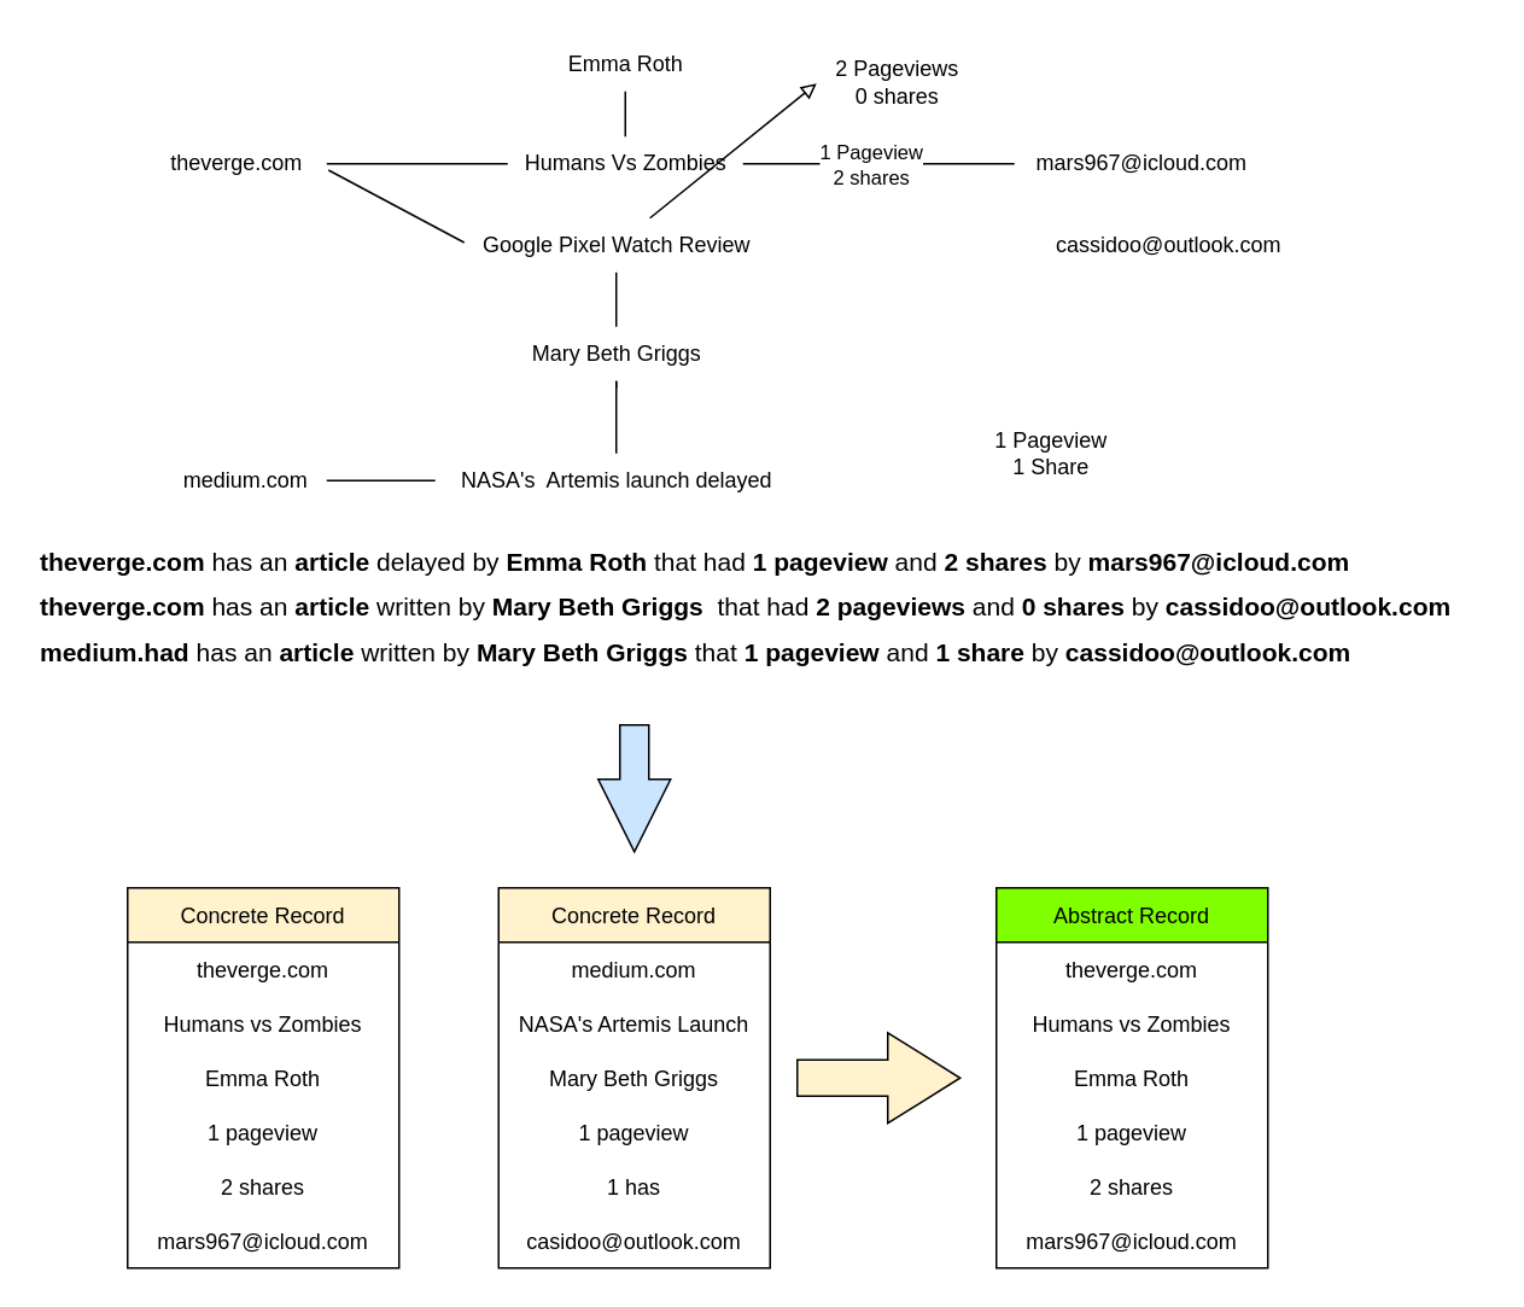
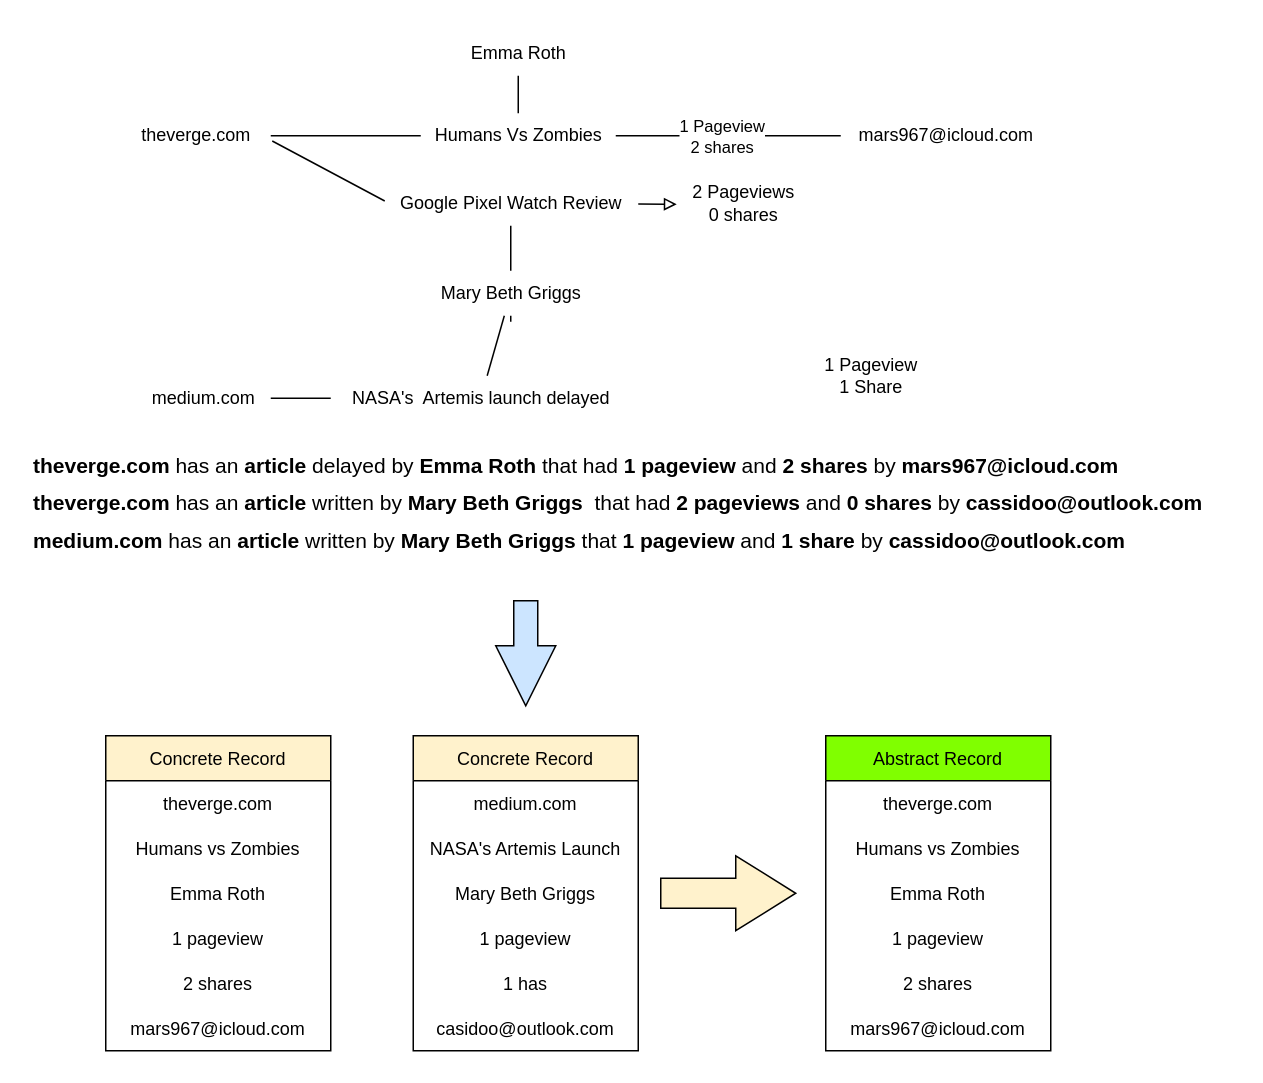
- <mxCell id="13" value="2 Pageviews&lt;br&gt;0 shares" style="text;html=1;align=center;verticalAlign=middle;resizable=0;points=[];autosize=1;strokeColor=none;fillColor=none;" vertex="1" parent="1"><mxGeometry x="450" y="25" width="90" height="40" as="geometry" /></mxCell>
+ <mxCell id="13" value="2 Pageviews&lt;br&gt;0 shares" style="text;html=1;align=center;verticalAlign=middle;resizable=0;points=[];autosize=1;strokeColor=none;fillColor=none;" vertex="1" parent="1"><mxGeometry x="450" y="115" width="90" height="40" as="geometry" /></mxCell>
- <mxCell id="12" value="cassidoo@outlook.com" style="text;html=1;align=center;verticalAlign=middle;resizable=0;points=[];autosize=1;strokeColor=none;fillColor=none;" vertex="1" parent="1"><mxGeometry x="570" y="120" width="150" height="30" as="geometry" /></mxCell>
- <mxCell id="20" value="NASA's&amp;nbsp; Artemis launch delayed" style="text;html=1;align=center;verticalAlign=middle;resizable=0;points=[];autosize=1;strokeColor=none;fillColor=none;" vertex="1" parent="1"><mxGeometry x="240" y="250" width="200" height="30" as="geometry" /></mxCell>
+ <mxCell id="20" value="NASA's&amp;nbsp; Artemis launch delayed" style="text;html=1;align=center;verticalAlign=middle;resizable=0;points=[];autosize=1;strokeColor=none;fillColor=none;" vertex="1" parent="1"><mxGeometry x="220" y="250" width="200" height="30" as="geometry" /></mxCell>
- <mxCell id="48" value="&lt;b&gt;medium.had&lt;/b&gt; has an &lt;b&gt;article&lt;/b&gt; written by &lt;b&gt;Mary Beth Griggs&lt;/b&gt; that &lt;b&gt;1 pageview &lt;/b&gt;and &lt;b&gt;1 share&lt;/b&gt; by &lt;b&gt;cassidoo@outlook.com&lt;/b&gt;&amp;nbsp;" style="text;html=1;align=left;verticalAlign=middle;resizable=0;points=[];autosize=1;strokeColor=none;fillColor=none;fontSize=14;" vertex="1" parent="1"><mxGeometry x="20" y="345" width="760" height="30" as="geometry" /></mxCell>
+ <mxCell id="48" value="&lt;b&gt;medium.com&lt;/b&gt; has an &lt;b&gt;article&lt;/b&gt; written by &lt;b&gt;Mary Beth Griggs&lt;/b&gt; that &lt;b&gt;1 pageview &lt;/b&gt;and &lt;b&gt;1 share&lt;/b&gt; by &lt;b&gt;cassidoo@outlook.com&lt;/b&gt;&amp;nbsp;" style="text;html=1;align=left;verticalAlign=middle;resizable=0;points=[];autosize=1;strokeColor=none;fillColor=none;fontSize=14;" vertex="1" parent="1"><mxGeometry x="20" y="345" width="760" height="30" as="geometry" /></mxCell>
